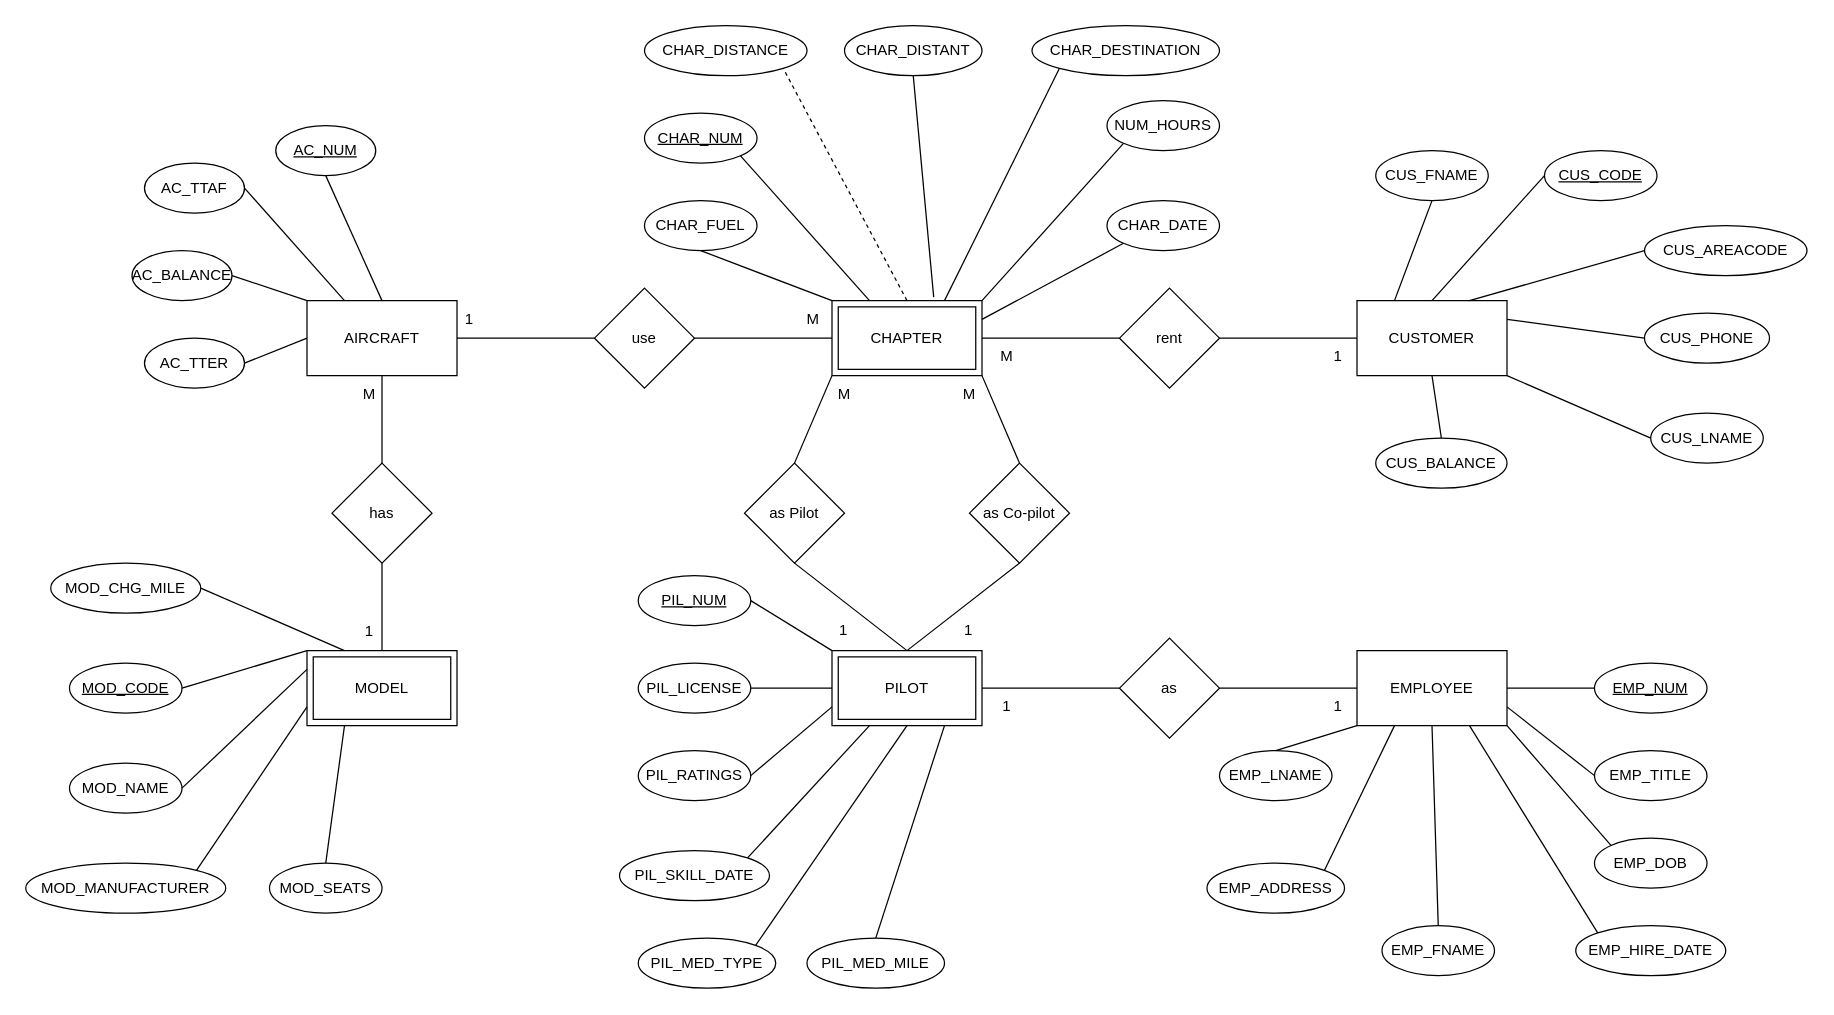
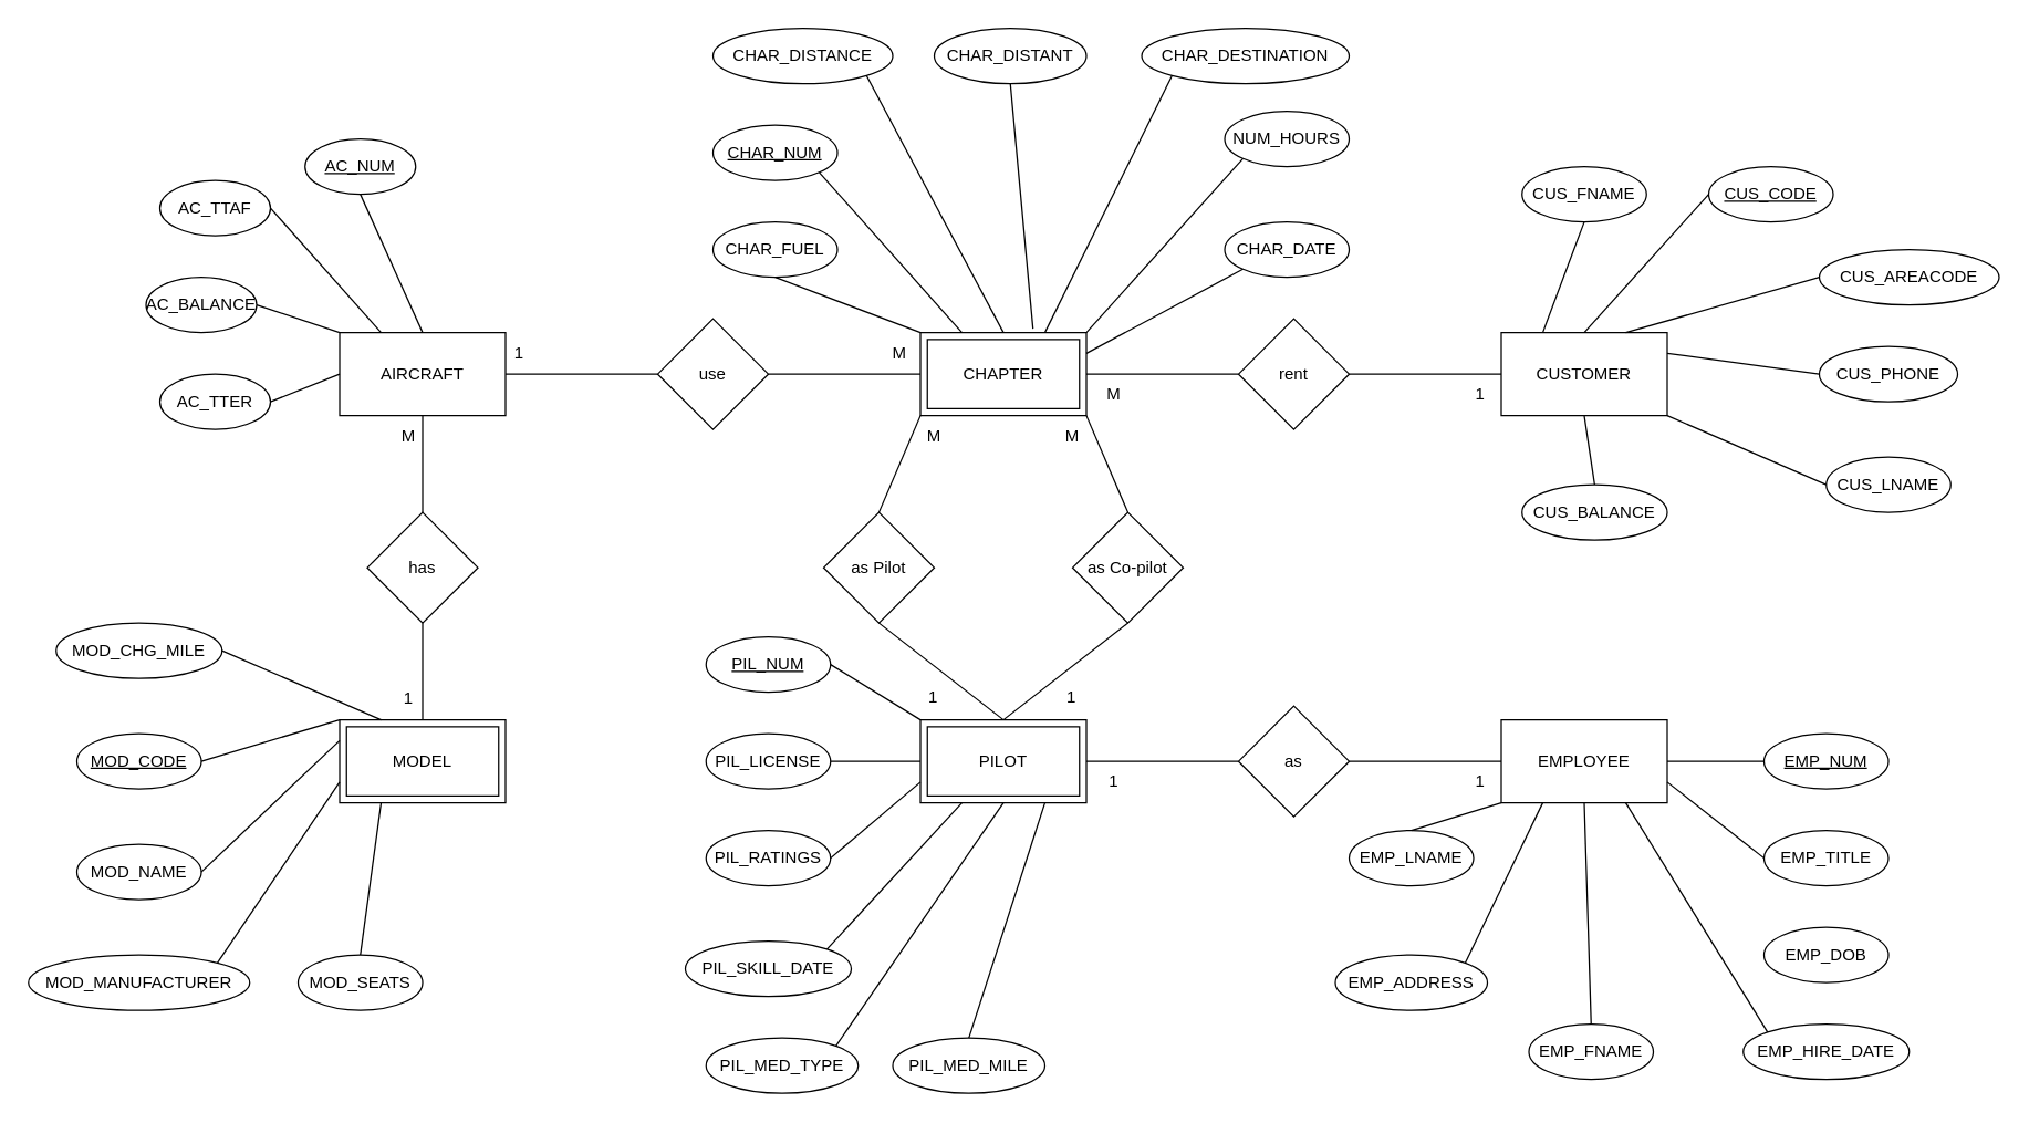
- <mxCell id="64" value="" style="endArrow=none;html=1;rounded=0;entryX=1;entryY=1;entryDx=0;entryDy=0;exitX=0.5;exitY=0;exitDx=0;exitDy=0;dashed=1;" parent="1" source="4" target="38" edge="1"><mxGeometry width="50" height="50" relative="1" as="geometry"><mxPoint x="685" y="190" as="sourcePoint" /><mxPoint x="735" y="140" as="targetPoint" /></mxGeometry></mxCell>
+ <mxCell id="64" value="" style="endArrow=none;html=1;rounded=0;entryX=1;entryY=1;entryDx=0;entryDy=0;exitX=0.5;exitY=0;exitDx=0;exitDy=0;" parent="1" source="4" target="38" edge="1"><mxGeometry width="50" height="50" relative="1" as="geometry"><mxPoint x="685" y="190" as="sourcePoint" /><mxPoint x="735" y="140" as="targetPoint" /></mxGeometry></mxCell>
- <mxCell id="82" value="" style="endArrow=none;html=1;rounded=0;entryX=0;entryY=0;entryDx=0;entryDy=0;exitX=1;exitY=1;exitDx=0;exitDy=0;" parent="1" source="6" target="44" edge="1"><mxGeometry width="50" height="50" relative="1" as="geometry"><mxPoint x="1325" y="720" as="sourcePoint" /><mxPoint x="1375" y="670" as="targetPoint" /></mxGeometry></mxCell>
